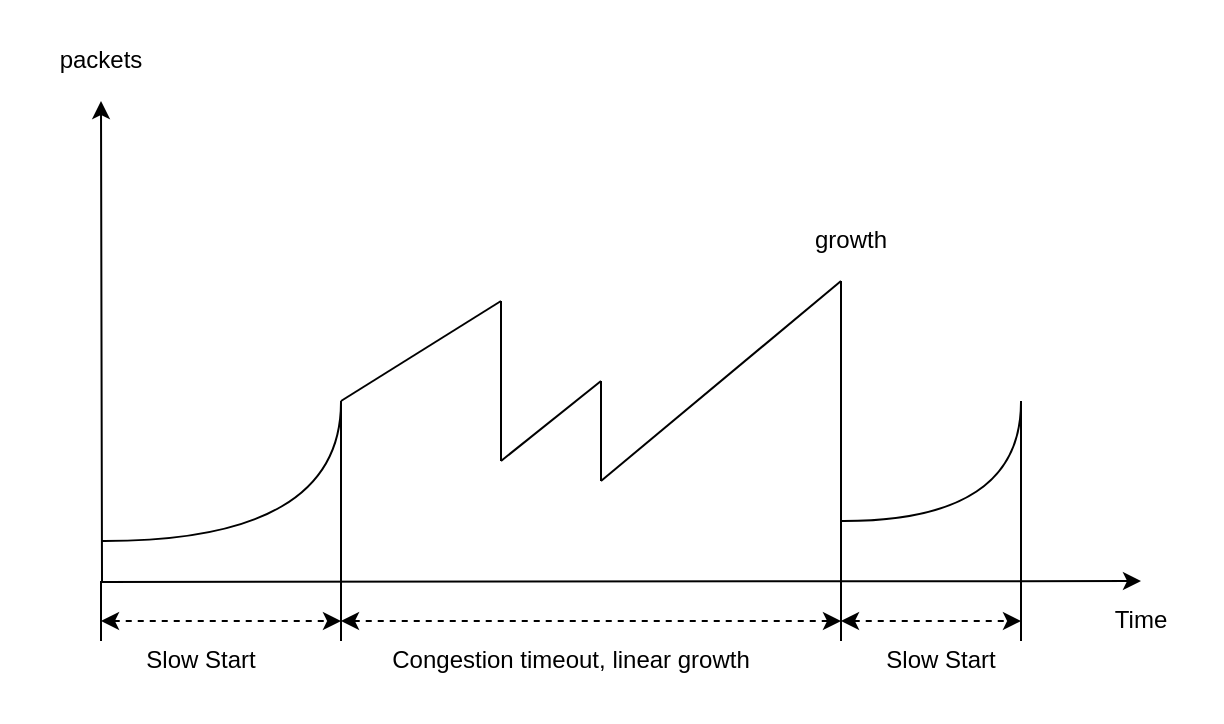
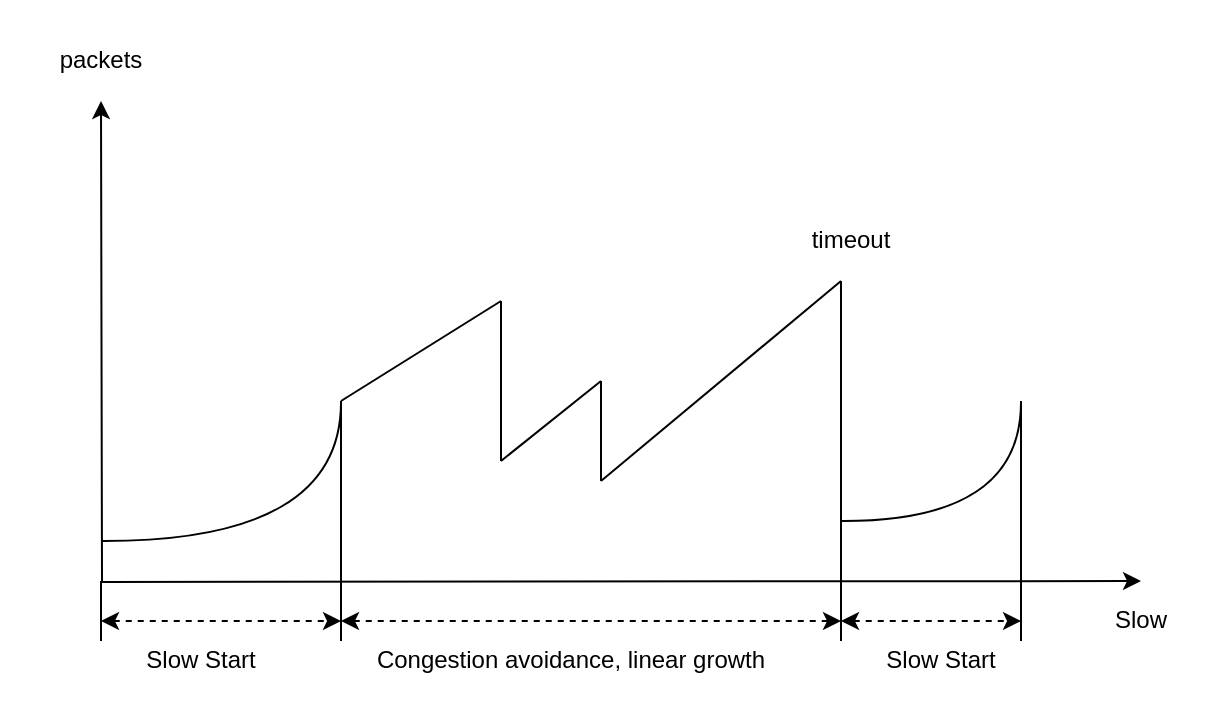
- <mxCell id="17" value="growth" style="text;html=1;align=center;verticalAlign=middle;resizable=0;points=[];autosize=1;strokeColor=none;fillColor=none;" vertex="1" parent="1"><mxGeometry x="400" y="110" width="50" height="20" as="geometry" /></mxCell>
+ <mxCell id="17" value="timeout" style="text;html=1;align=center;verticalAlign=middle;resizable=0;points=[];autosize=1;strokeColor=none;fillColor=none;" vertex="1" parent="1"><mxGeometry x="400" y="110" width="50" height="20" as="geometry" /></mxCell>
- <mxCell id="23" value="Time" style="text;html=1;align=center;verticalAlign=middle;resizable=0;points=[];autosize=1;strokeColor=none;fillColor=none;" vertex="1" parent="1"><mxGeometry x="550" y="300" width="40" height="20" as="geometry" /></mxCell>
+ <mxCell id="23" value="Slow" style="text;html=1;align=center;verticalAlign=middle;resizable=0;points=[];autosize=1;strokeColor=none;fillColor=none;" vertex="1" parent="1"><mxGeometry x="550" y="300" width="40" height="20" as="geometry" /></mxCell>
- <mxCell id="19" value="Congestion timeout, linear growth" style="text;html=1;align=center;verticalAlign=middle;resizable=0;points=[];autosize=1;strokeColor=none;fillColor=none;" vertex="1" parent="1"><mxGeometry x="180" y="320" width="210" height="20" as="geometry" /></mxCell>
+ <mxCell id="19" value="Congestion avoidance, linear growth" style="text;html=1;align=center;verticalAlign=middle;resizable=0;points=[];autosize=1;strokeColor=none;fillColor=none;" vertex="1" parent="1"><mxGeometry x="180" y="320" width="210" height="20" as="geometry" /></mxCell>
